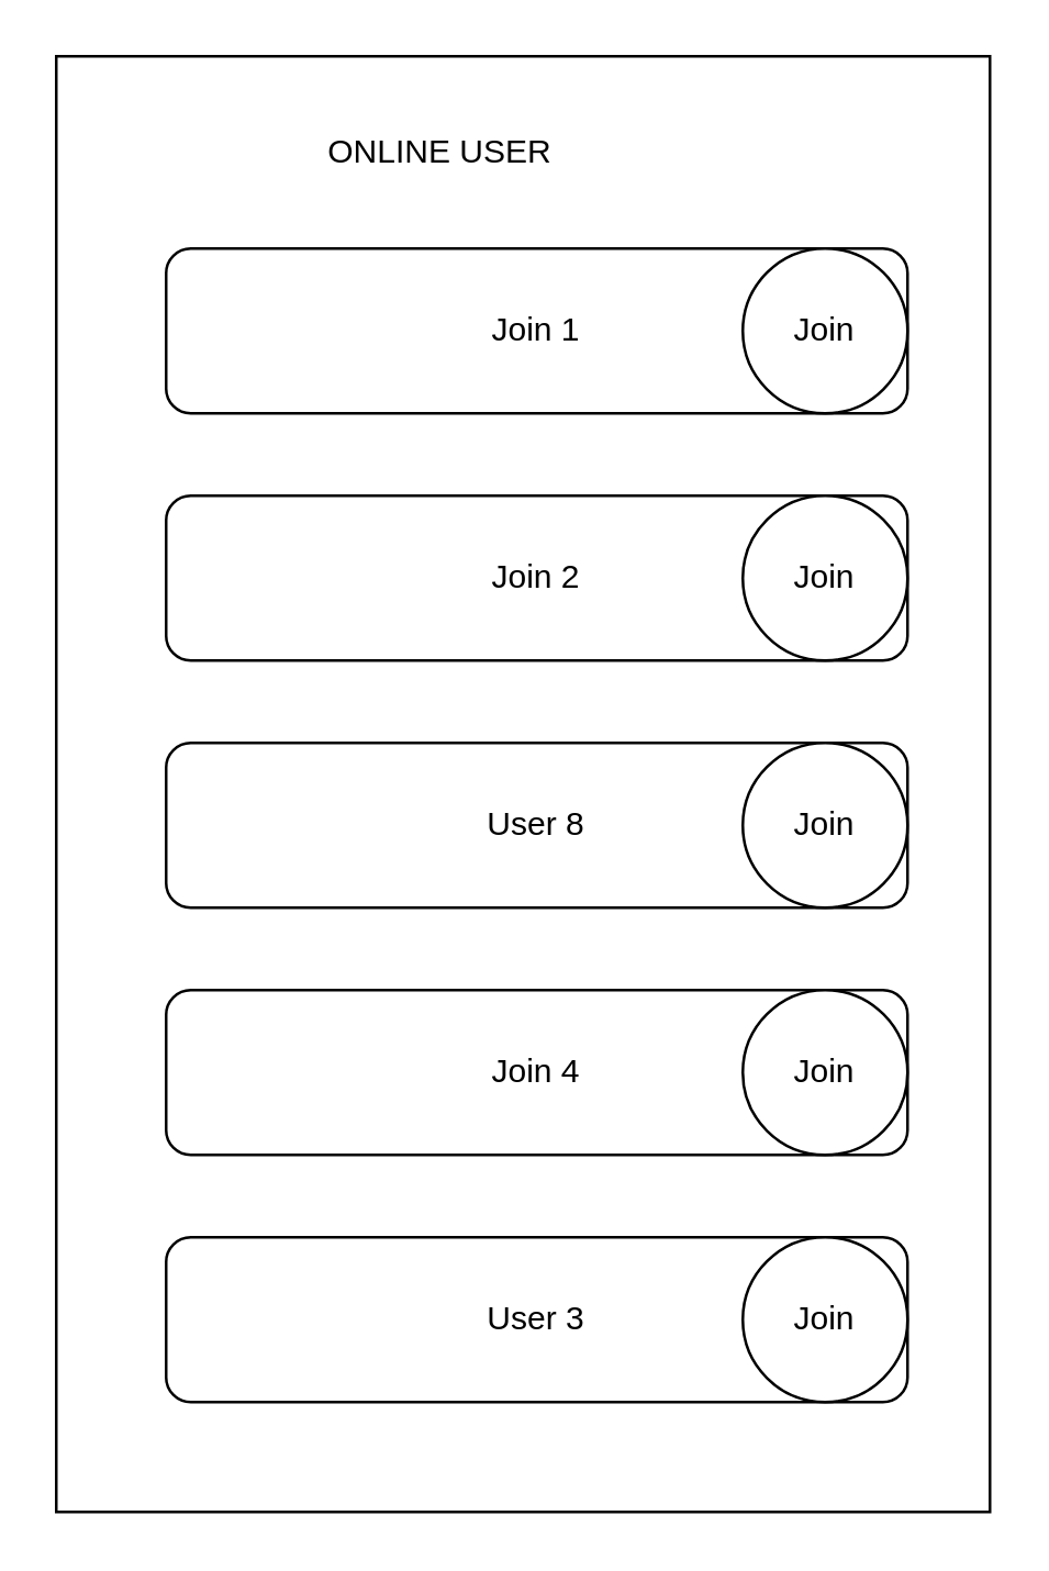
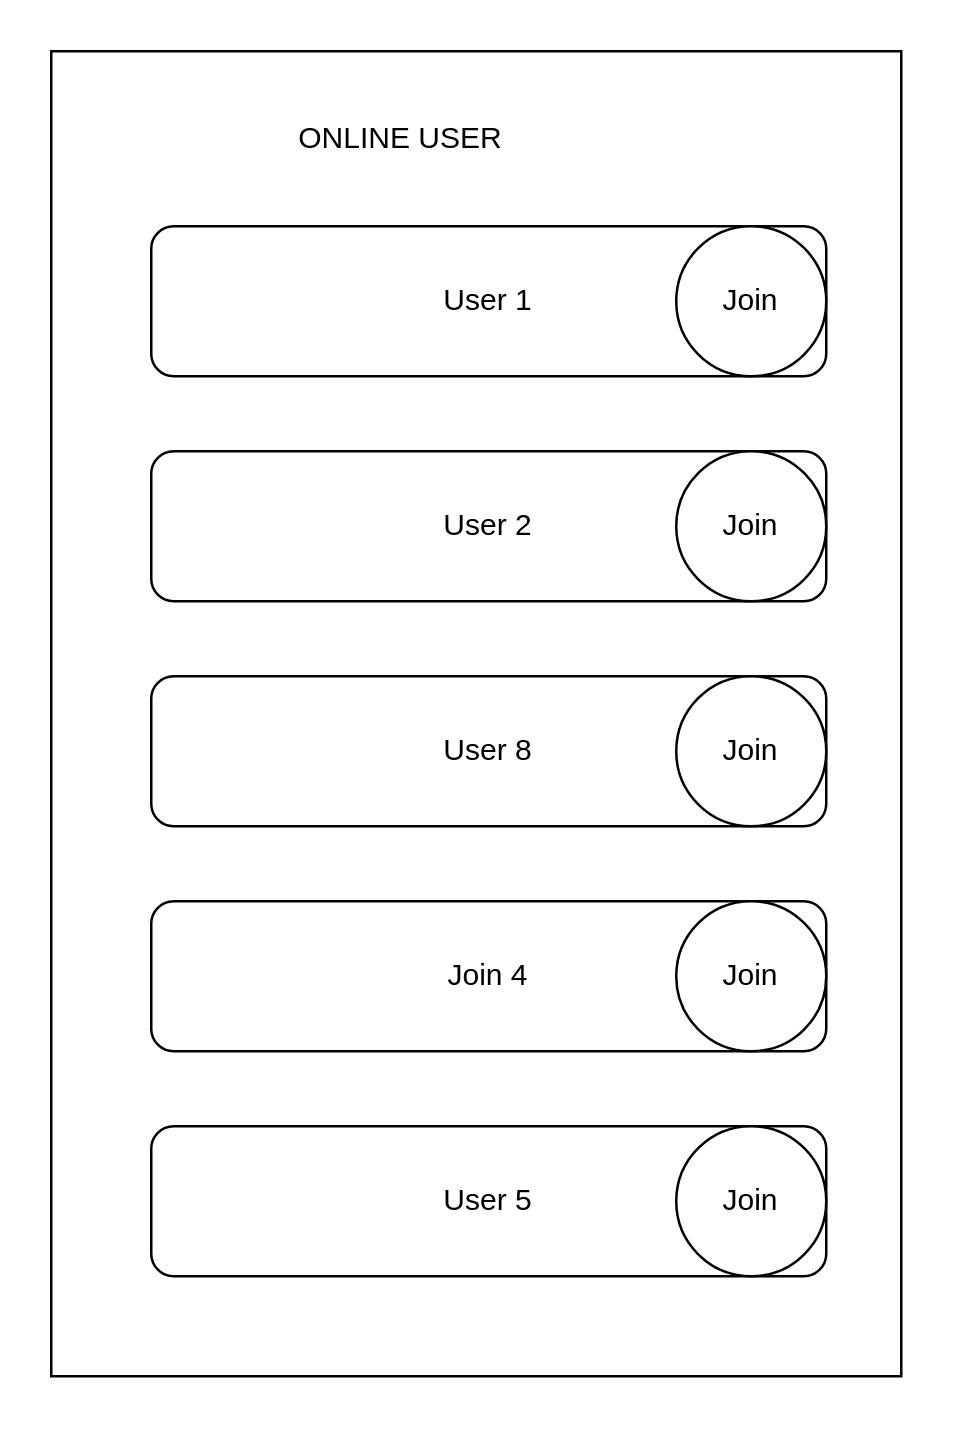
- <mxCell id="4" value="Join 1" style="rounded=1;whiteSpace=wrap;html=1;" parent="1" vertex="1"><mxGeometry x="60" y="90" width="270" height="60" as="geometry" /></mxCell>
+ <mxCell id="4" value="User 1" style="rounded=1;whiteSpace=wrap;html=1;" parent="1" vertex="1"><mxGeometry x="60" y="90" width="270" height="60" as="geometry" /></mxCell>
- <mxCell id="5" value="Join 2" style="rounded=1;whiteSpace=wrap;html=1;" parent="1" vertex="1"><mxGeometry x="60" y="180" width="270" height="60" as="geometry" /></mxCell>
+ <mxCell id="5" value="User 2" style="rounded=1;whiteSpace=wrap;html=1;" parent="1" vertex="1"><mxGeometry x="60" y="180" width="270" height="60" as="geometry" /></mxCell>
- <mxCell id="8" value="User&amp;nbsp;3" style="rounded=1;whiteSpace=wrap;html=1;" parent="1" vertex="1"><mxGeometry x="60" y="450" width="270" height="60" as="geometry" /></mxCell>
+ <mxCell id="8" value="User&amp;nbsp;5" style="rounded=1;whiteSpace=wrap;html=1;" parent="1" vertex="1"><mxGeometry x="60" y="450" width="270" height="60" as="geometry" /></mxCell>
